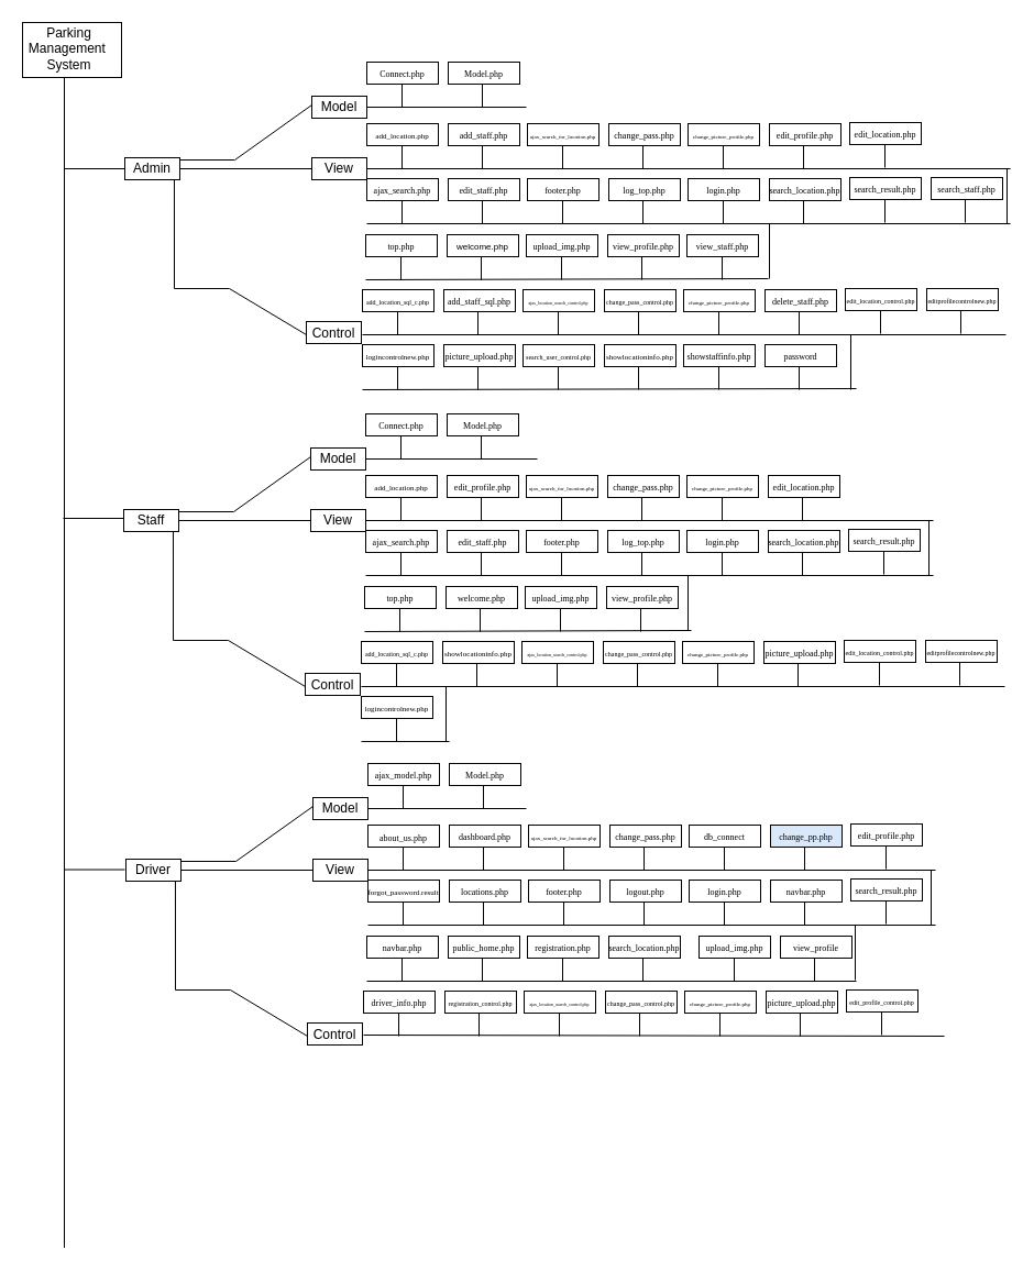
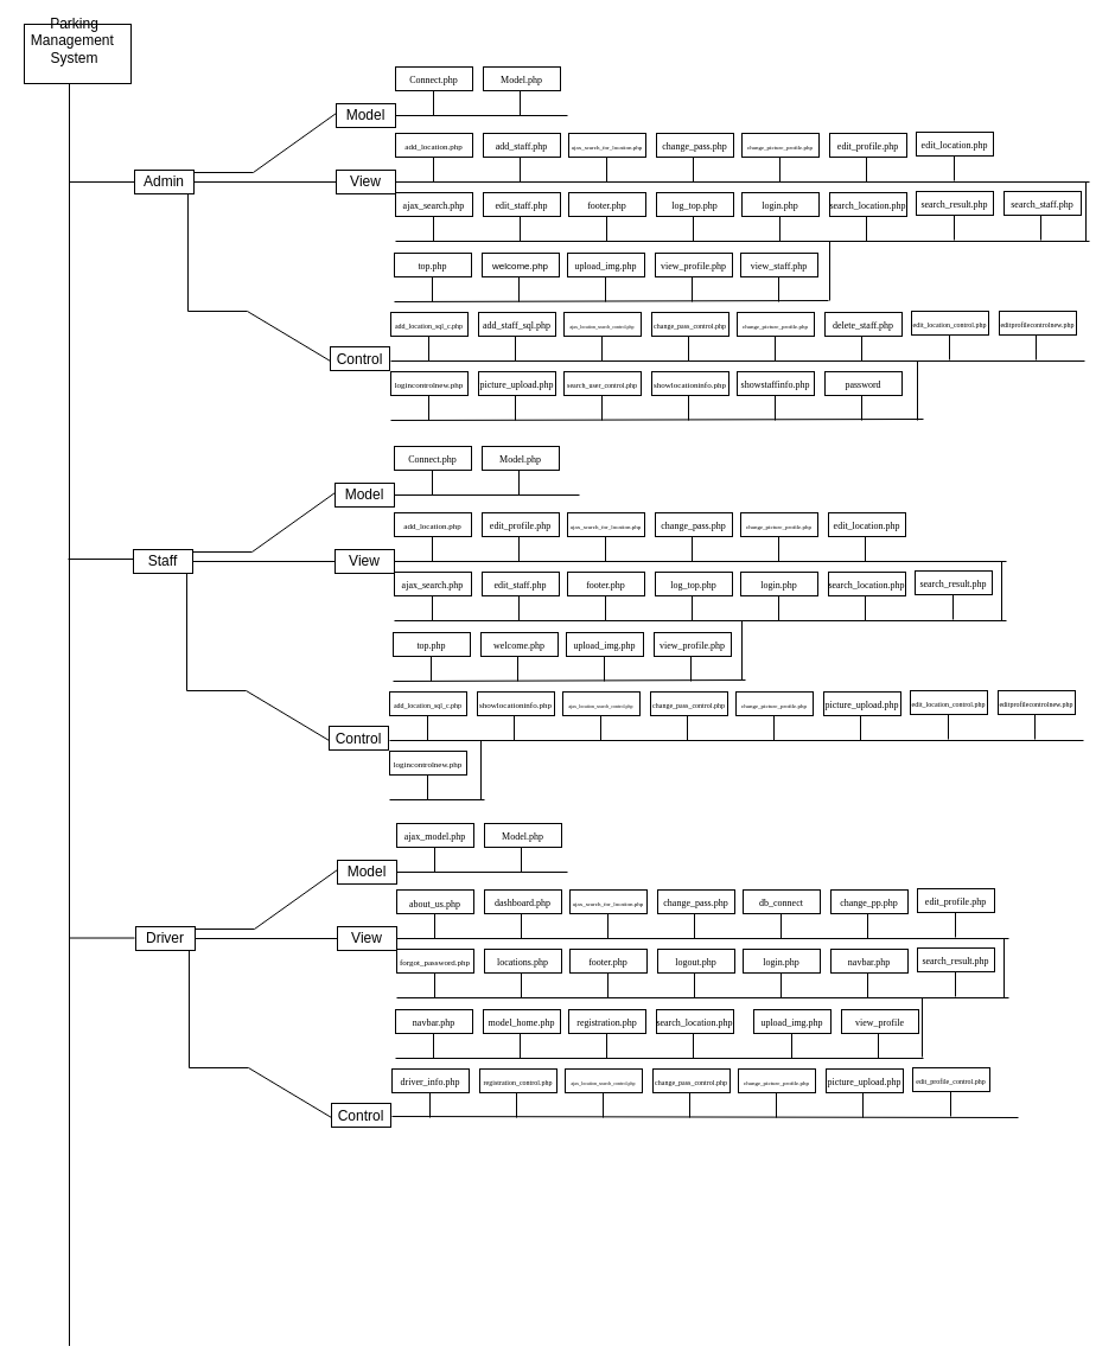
- <mxCell id="5" value="Parking Management&amp;nbsp;&lt;br&gt;System" style="text;html=1;strokeColor=none;fillColor=none;align=center;verticalAlign=middle;whiteSpace=wrap;rounded=0;" parent="1" vertex="1"><mxGeometry x="30" y="33" width="65" height="21" as="geometry" /></mxCell>
+ <mxCell id="5" value="Parking Management&amp;nbsp;&lt;br&gt;System" style="text;html=1;strokeColor=none;fillColor=none;align=center;verticalAlign=middle;whiteSpace=wrap;rounded=0;" parent="1" vertex="1"><mxGeometry x="30" y="23" width="65" height="21" as="geometry" /></mxCell>
- <mxCell id="280" value="&lt;font style=&quot;font-size: 8px;&quot; face=&quot;Times New Roman&quot;&gt;change_pp.php&lt;/font&gt;" style="rounded=0;whiteSpace=wrap;html=1;fillColor=#dae8fc;" vertex="1" parent="1"><mxGeometry x="700" y="750" width="65" height="20" as="geometry" /></mxCell>
+ <mxCell id="280" value="&lt;font style=&quot;font-size: 8px;&quot; face=&quot;Times New Roman&quot;&gt;change_pp.php&lt;/font&gt;" style="rounded=0;whiteSpace=wrap;html=1;" vertex="1" parent="1"><mxGeometry x="700" y="750" width="65" height="20" as="geometry" /></mxCell>
- <mxCell id="289" value="&lt;font style=&quot;font-size: 7px;&quot; face=&quot;Times New Roman&quot;&gt;forgot_password.result&lt;/font&gt;" style="text;html=1;strokeColor=none;fillColor=none;align=center;verticalAlign=middle;whiteSpace=wrap;rounded=0;" vertex="1" parent="1"><mxGeometry x="334" y="799" width="65" height="22" as="geometry" /></mxCell>
+ <mxCell id="289" value="&lt;font style=&quot;font-size: 7px;&quot; face=&quot;Times New Roman&quot;&gt;forgot_password.php&lt;/font&gt;" style="text;html=1;strokeColor=none;fillColor=none;align=center;verticalAlign=middle;whiteSpace=wrap;rounded=0;" vertex="1" parent="1"><mxGeometry x="334" y="799" width="65" height="22" as="geometry" /></mxCell>
- <mxCell id="314" value="&lt;font style=&quot;font-size: 8px;&quot; face=&quot;Times New Roman&quot;&gt;public_home.php&lt;/font&gt;" style="rounded=0;whiteSpace=wrap;html=1;" vertex="1" parent="1"><mxGeometry x="407" y="851" width="65" height="20" as="geometry" /></mxCell>
+ <mxCell id="314" value="&lt;font style=&quot;font-size: 8px;&quot; face=&quot;Times New Roman&quot;&gt;model_home.php&lt;/font&gt;" style="rounded=0;whiteSpace=wrap;html=1;" vertex="1" parent="1"><mxGeometry x="407" y="851" width="65" height="20" as="geometry" /></mxCell>
